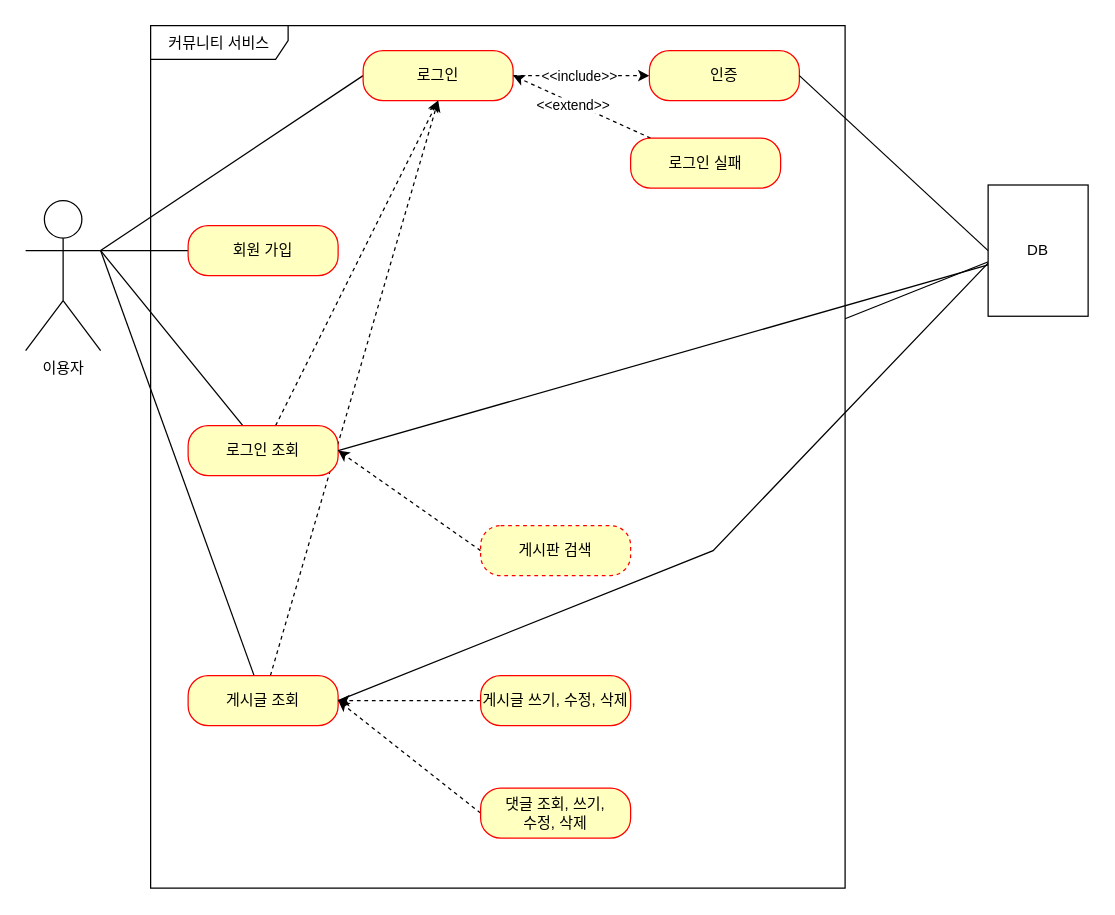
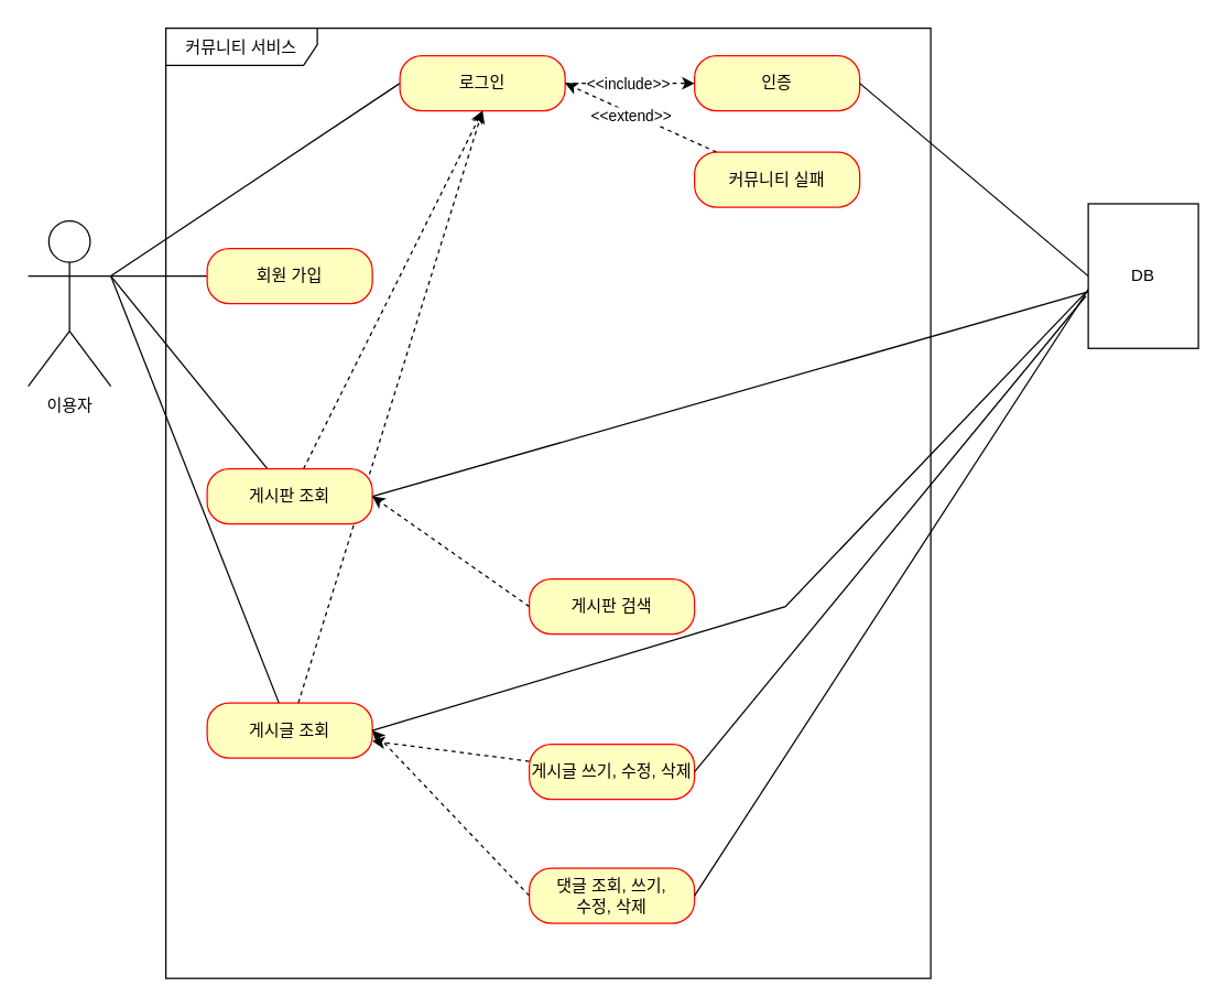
- <mxCell id="16" value="인증" style="rounded=1;whiteSpace=wrap;html=1;arcSize=40;fontColor=#000000;fillColor=#ffffc0;strokeColor=#ff0000;" vertex="1" parent="1"><mxGeometry x="519" y="40" width="120" height="40" as="geometry" /></mxCell>
+ <mxCell id="16" value="인증" style="rounded=1;whiteSpace=wrap;html=1;arcSize=40;fontColor=#000000;fillColor=#ffffc0;strokeColor=#ff0000;" vertex="1" parent="1"><mxGeometry x="504" y="40" width="120" height="40" as="geometry" /></mxCell>
- <mxCell id="19" value="로그인 실패" style="rounded=1;whiteSpace=wrap;html=1;arcSize=40;fontColor=#000000;fillColor=#ffffc0;strokeColor=#ff0000;" vertex="1" parent="1"><mxGeometry x="504" y="110" width="120" height="40" as="geometry" /></mxCell>
+ <mxCell id="19" value="커뮤니티 실패" style="rounded=1;whiteSpace=wrap;html=1;arcSize=40;fontColor=#000000;fillColor=#ffffc0;strokeColor=#ff0000;" vertex="1" parent="1"><mxGeometry x="504" y="110" width="120" height="40" as="geometry" /></mxCell>
- <mxCell id="30" style="rounded=0;orthogonalLoop=1;jettySize=auto;html=1;endArrow=none;endFill=0;exitX=0.009;exitY=0.583;exitDx=0;exitDy=0;exitPerimeter=0;" edge="1" parent="1" source="31" target="3"><mxGeometry relative="1" as="geometry" /></mxCell>
+ <mxCell id="30" style="rounded=0;orthogonalLoop=1;jettySize=auto;html=1;entryX=1;entryY=0.5;entryDx=0;entryDy=0;endArrow=none;endFill=0;exitX=0.009;exitY=0.583;exitDx=0;exitDy=0;exitPerimeter=0;" edge="1" parent="1" source="31" target="23"><mxGeometry relative="1" as="geometry" /></mxCell>
- <mxCell id="15" value="로그인 조회" style="rounded=1;whiteSpace=wrap;html=1;arcSize=40;fontColor=#000000;fillColor=#ffffc0;strokeColor=#ff0000;" vertex="1" parent="1"><mxGeometry x="150" y="340" width="120" height="40" as="geometry" /></mxCell>
+ <mxCell id="15" value="게시판 조회" style="rounded=1;whiteSpace=wrap;html=1;arcSize=40;fontColor=#000000;fillColor=#ffffc0;strokeColor=#ff0000;" vertex="1" parent="1"><mxGeometry x="150" y="340" width="120" height="40" as="geometry" /></mxCell>
- <mxCell id="21" value="게시판 검색" style="rounded=1;whiteSpace=wrap;html=1;arcSize=40;fontColor=#000000;fillColor=#ffffc0;strokeColor=#ff0000;dashed=1;" vertex="1" parent="1"><mxGeometry x="384" y="420" width="120" height="40" as="geometry" /></mxCell>
+ <mxCell id="21" value="게시판 검색" style="rounded=1;whiteSpace=wrap;html=1;arcSize=40;fontColor=#000000;fillColor=#ffffc0;strokeColor=#ff0000;" vertex="1" parent="1"><mxGeometry x="384" y="420" width="120" height="40" as="geometry" /></mxCell>
+ <mxCell id="29" style="rounded=0;orthogonalLoop=1;jettySize=auto;html=1;entryX=1;entryY=0.5;entryDx=0;entryDy=0;endArrow=none;endFill=0;exitX=-0.022;exitY=0.638;exitDx=0;exitDy=0;exitPerimeter=0;" edge="1" parent="1" source="31" target="25"><mxGeometry relative="1" as="geometry" /></mxCell>
- <mxCell id="12" value="게시글 조회" style="rounded=1;whiteSpace=wrap;html=1;arcSize=40;fontColor=#000000;fillColor=#ffffc0;strokeColor=#ff0000;" vertex="1" parent="1"><mxGeometry x="150" y="540" width="120" height="40" as="geometry" /></mxCell>
+ <mxCell id="12" value="게시글 조회" style="rounded=1;whiteSpace=wrap;html=1;arcSize=40;fontColor=#000000;fillColor=#ffffc0;strokeColor=#ff0000;" vertex="1" parent="1"><mxGeometry x="150" y="510" width="120" height="40" as="geometry" /></mxCell>
